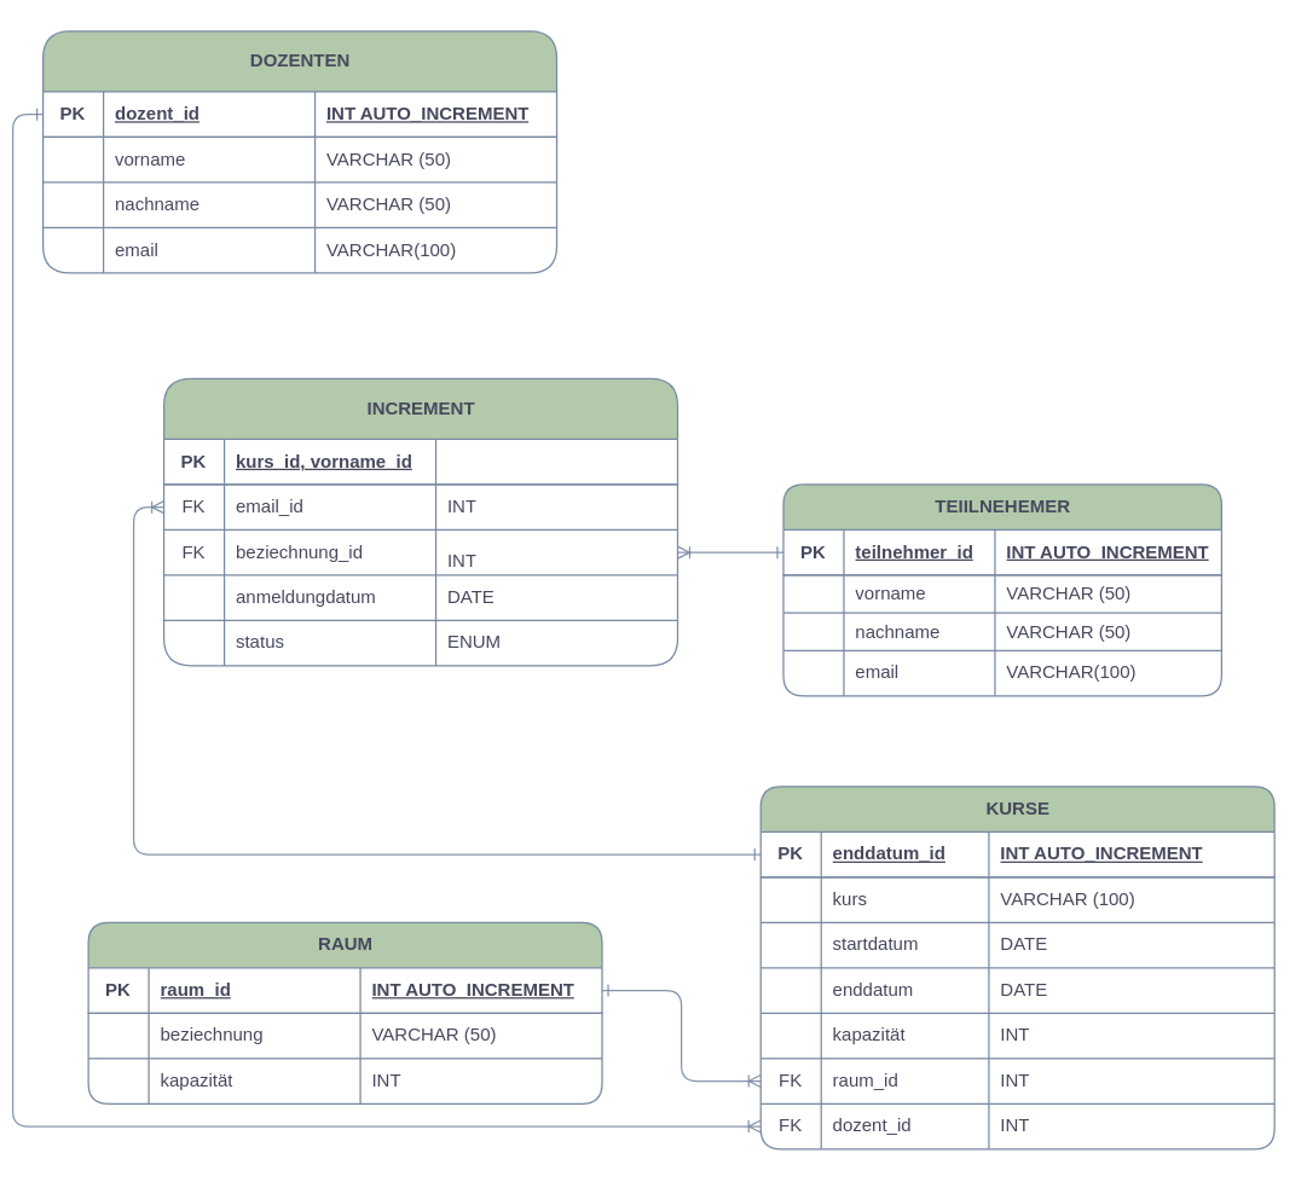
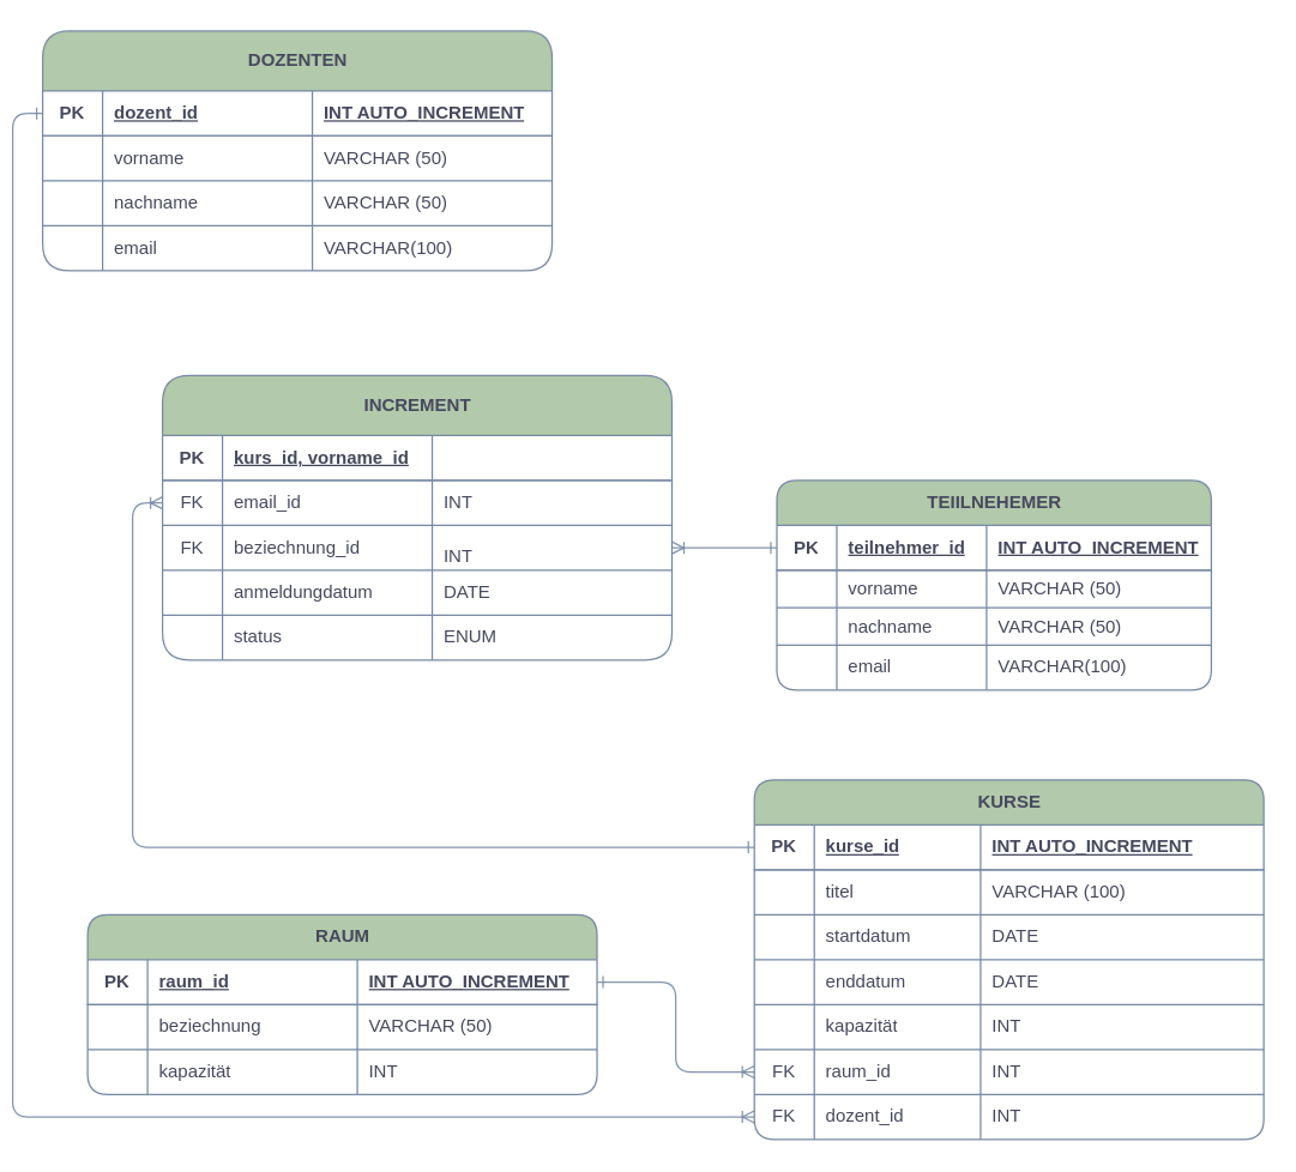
- <mxCell id="35" value="enddatum_id" style="shape=partialRectangle;connectable=0;fillColor=none;top=0;left=0;bottom=0;right=0;align=left;spacingLeft=6;fontStyle=5;overflow=hidden;rounded=1;comic=0;pointerEvents=1;html=1;strokeColor=#788AA3;fontColor=#46495D;" parent="33" vertex="1"><mxGeometry x="40" width="111" height="30" as="geometry"><mxRectangle width="111" height="30" as="alternateBounds" /></mxGeometry></mxCell>
+ <mxCell id="35" value="kurse_id" style="shape=partialRectangle;connectable=0;fillColor=none;top=0;left=0;bottom=0;right=0;align=left;spacingLeft=6;fontStyle=5;overflow=hidden;rounded=1;comic=0;pointerEvents=1;html=1;strokeColor=#788AA3;fontColor=#46495D;" parent="33" vertex="1"><mxGeometry x="40" width="111" height="30" as="geometry"><mxRectangle width="111" height="30" as="alternateBounds" /></mxGeometry></mxCell>
- <mxCell id="39" value="kurs" style="shape=partialRectangle;connectable=0;fillColor=none;top=0;left=0;bottom=0;right=0;align=left;spacingLeft=6;overflow=hidden;rounded=1;comic=0;pointerEvents=1;html=1;strokeColor=#788AA3;fontColor=#46495D;" parent="37" vertex="1"><mxGeometry x="40" width="111" height="30" as="geometry"><mxRectangle width="111" height="30" as="alternateBounds" /></mxGeometry></mxCell>
+ <mxCell id="39" value="titel" style="shape=partialRectangle;connectable=0;fillColor=none;top=0;left=0;bottom=0;right=0;align=left;spacingLeft=6;overflow=hidden;rounded=1;comic=0;pointerEvents=1;html=1;strokeColor=#788AA3;fontColor=#46495D;" parent="37" vertex="1"><mxGeometry x="40" width="111" height="30" as="geometry"><mxRectangle width="111" height="30" as="alternateBounds" /></mxGeometry></mxCell>
